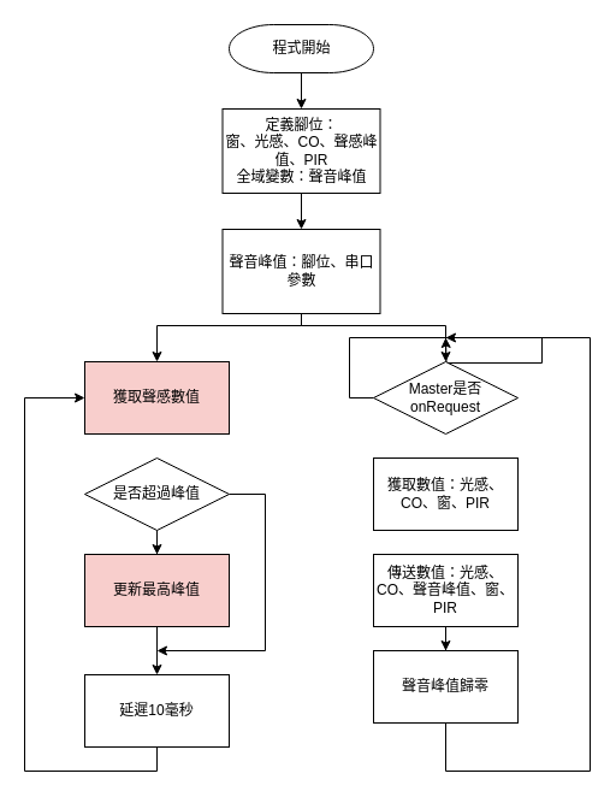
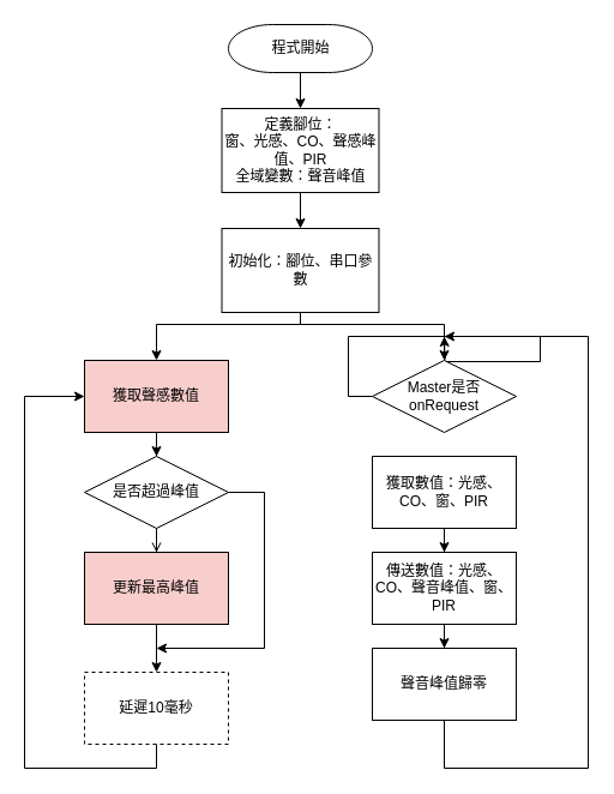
- <mxCell id="6" value="&lt;font style=&quot;font-size: 12px;&quot;&gt;聲音峰值：腳位、串口參數&lt;br style=&quot;font-size: 12px;&quot;&gt;&lt;/font&gt;" style="rounded=0;whiteSpace=wrap;html=1;fontSize=12;" vertex="1" parent="1"><mxGeometry x="184.5" y="190" width="131" height="70" as="geometry" /></mxCell>
+ <mxCell id="6" value="&lt;font style=&quot;font-size: 12px;&quot;&gt;初始化：腳位、串口參數&lt;br style=&quot;font-size: 12px;&quot;&gt;&lt;/font&gt;" style="rounded=0;whiteSpace=wrap;html=1;fontSize=12;" vertex="1" parent="1"><mxGeometry x="184.5" y="190" width="131" height="70" as="geometry" /></mxCell>
+ <mxCell id="7" value="" style="edgeStyle=orthogonalEdgeStyle;rounded=0;orthogonalLoop=1;jettySize=auto;html=1;fontSize=12;" edge="1" parent="1" source="8" target="15"><mxGeometry relative="1" as="geometry" /></mxCell>
- <mxCell id="13" value="" style="edgeStyle=orthogonalEdgeStyle;rounded=0;orthogonalLoop=1;jettySize=auto;html=1;fontSize=12;" edge="1" parent="1" source="15" target="17"><mxGeometry relative="1" as="geometry" /></mxCell>
+ <mxCell id="13" value="" style="edgeStyle=orthogonalEdgeStyle;rounded=0;orthogonalLoop=1;jettySize=auto;html=1;fontSize=12;endArrow=open;" edge="1" parent="1" source="15" target="17"><mxGeometry relative="1" as="geometry" /></mxCell>
+ <mxCell id="18" value="" style="edgeStyle=orthogonalEdgeStyle;rounded=0;orthogonalLoop=1;jettySize=auto;html=1;fontSize=12;" edge="1" parent="1" source="19" target="21"><mxGeometry relative="1" as="geometry" /></mxCell>
- <mxCell id="10" value="&lt;font style=&quot;font-size: 12px;&quot;&gt;延遲10毫秒&lt;/font&gt;" style="rounded=0;whiteSpace=wrap;html=1;fontSize=12;" vertex="1" parent="1"><mxGeometry x="70" y="560" width="120" height="60" as="geometry" /></mxCell>
+ <mxCell id="10" value="&lt;font style=&quot;font-size: 12px;&quot;&gt;延遲10毫秒&lt;/font&gt;" style="rounded=0;whiteSpace=wrap;html=1;fontSize=12;dashed=1;" vertex="1" parent="1"><mxGeometry x="70" y="560" width="120" height="60" as="geometry" /></mxCell>
